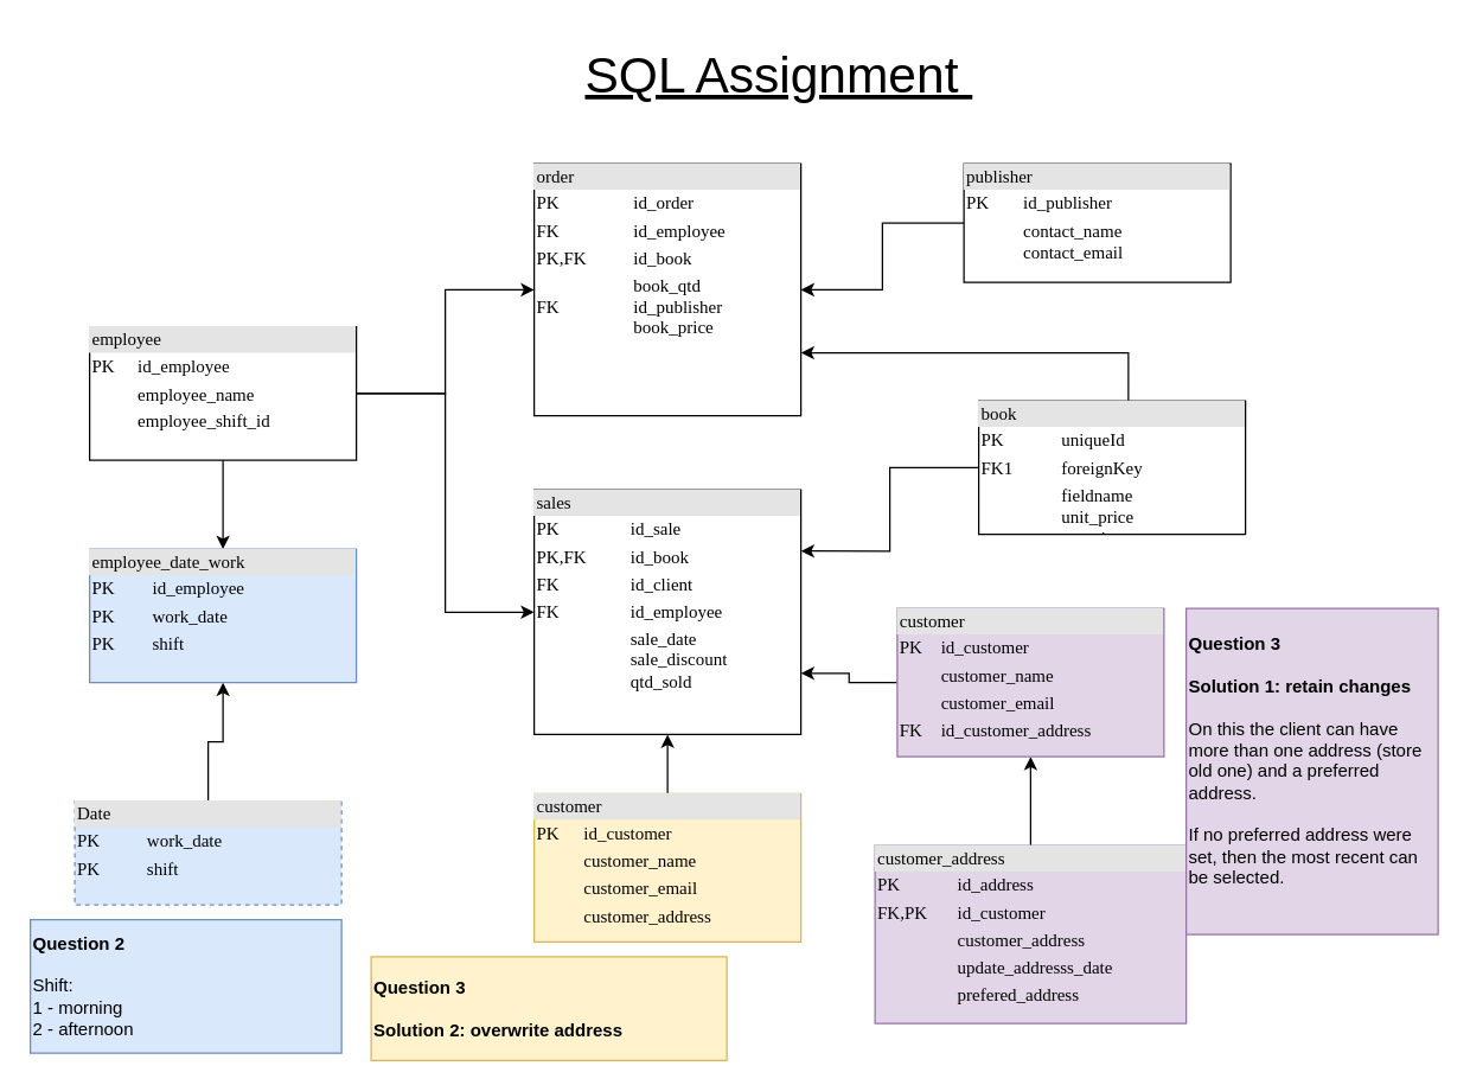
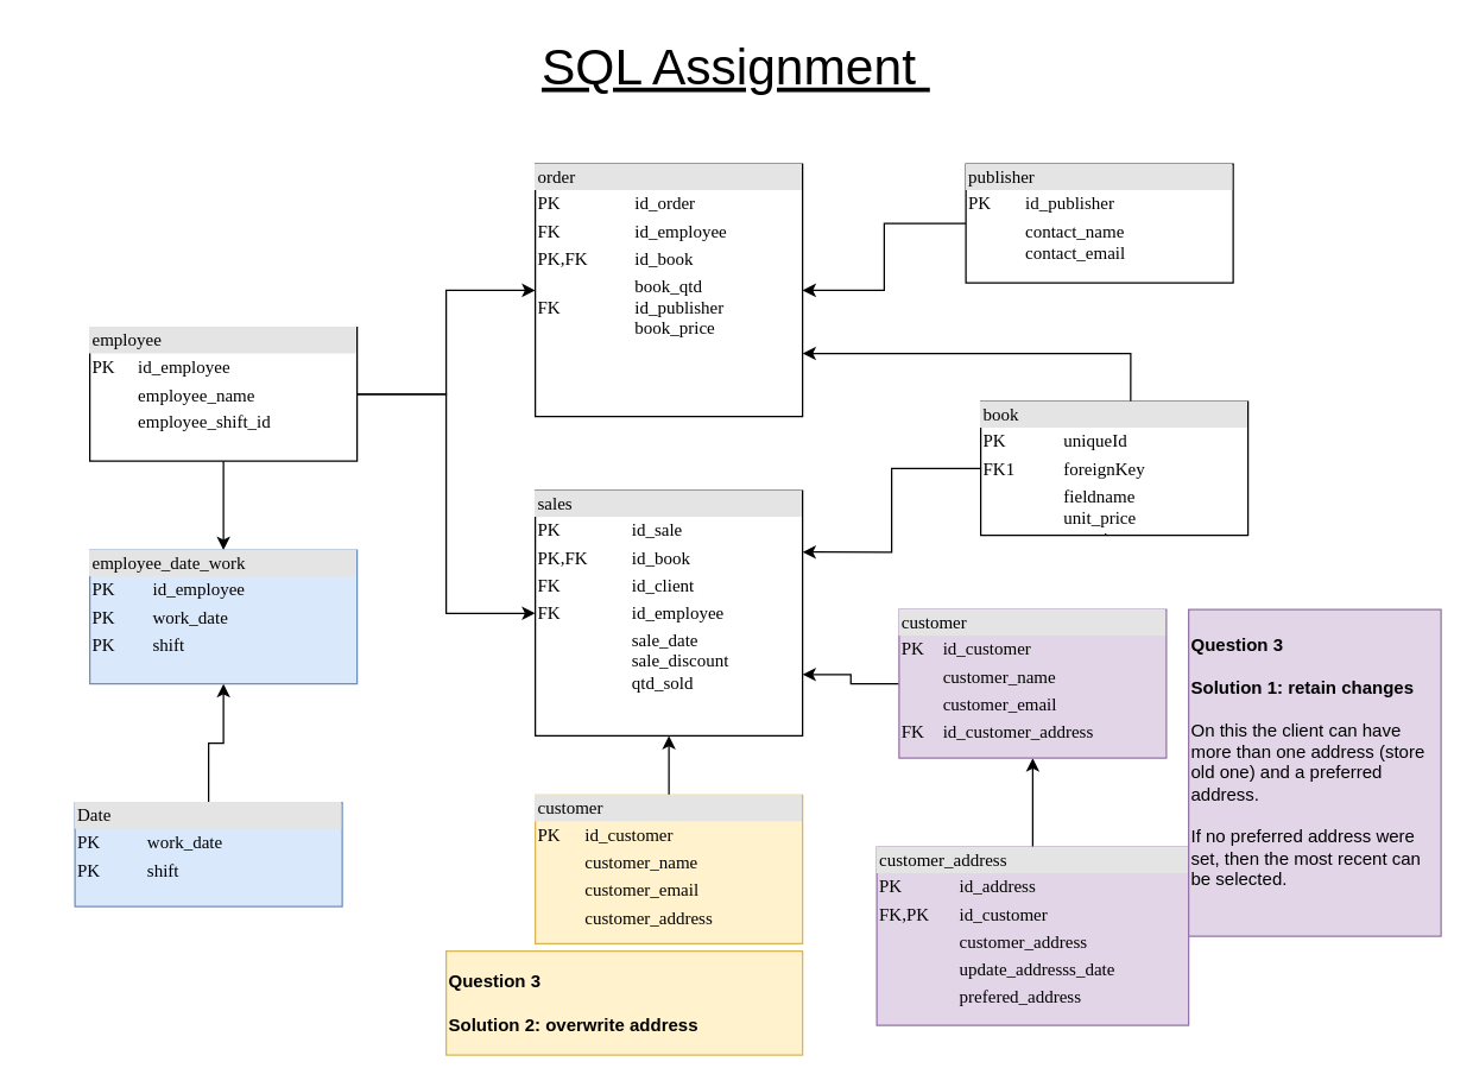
- <mxCell id="25" value="SQL Assignment&amp;nbsp;" style="text;html=1;align=center;verticalAlign=middle;whiteSpace=wrap;rounded=0;fontSize=34;fontStyle=4" vertex="1" parent="1"><mxGeometry x="378" y="25" width="295" height="50" as="geometry" /></mxCell>
+ <mxCell id="25" value="SQL Assignment&amp;nbsp;" style="text;html=1;align=center;verticalAlign=middle;whiteSpace=wrap;rounded=0;fontSize=34;fontStyle=4" vertex="1" parent="1"><mxGeometry x="348" y="20" width="295" height="50" as="geometry" /></mxCell>
- <mxCell id="9" value="&lt;div style=&quot;box-sizing: border-box ; width: 100% ; background: #e4e4e4 ; padding: 2px&quot;&gt;Date&lt;/div&gt;&lt;table style=&quot;width: 100% ; font-size: 1em&quot; cellpadding=&quot;2&quot; cellspacing=&quot;0&quot;&gt;&lt;tbody&gt;&lt;tr&gt;&lt;td&gt;PK&lt;/td&gt;&lt;td&gt;work_date&lt;/td&gt;&lt;/tr&gt;&lt;tr&gt;&lt;td&gt;PK&lt;/td&gt;&lt;td&gt;shift&amp;nbsp;&lt;/td&gt;&lt;/tr&gt;&lt;tr&gt;&lt;td&gt;&lt;br&gt;&lt;/td&gt;&lt;td&gt;&lt;br&gt;&lt;/td&gt;&lt;/tr&gt;&lt;tr&gt;&lt;td&gt;&lt;br&gt;&lt;/td&gt;&lt;td&gt;&lt;br&gt;&lt;/td&gt;&lt;/tr&gt;&lt;/tbody&gt;&lt;/table&gt;" style="verticalAlign=top;align=left;overflow=fill;html=1;rounded=0;shadow=0;comic=0;labelBackgroundColor=none;strokeWidth=1;fontFamily=Verdana;fontSize=12;fillColor=#dae8fc;strokeColor=#6c8ebf;dashed=1;" parent="1" vertex="1"><mxGeometry x="50" y="540" width="180" height="70" as="geometry" /></mxCell>
+ <mxCell id="9" value="&lt;div style=&quot;box-sizing: border-box ; width: 100% ; background: #e4e4e4 ; padding: 2px&quot;&gt;Date&lt;/div&gt;&lt;table style=&quot;width: 100% ; font-size: 1em&quot; cellpadding=&quot;2&quot; cellspacing=&quot;0&quot;&gt;&lt;tbody&gt;&lt;tr&gt;&lt;td&gt;PK&lt;/td&gt;&lt;td&gt;work_date&lt;/td&gt;&lt;/tr&gt;&lt;tr&gt;&lt;td&gt;PK&lt;/td&gt;&lt;td&gt;shift&amp;nbsp;&lt;/td&gt;&lt;/tr&gt;&lt;tr&gt;&lt;td&gt;&lt;br&gt;&lt;/td&gt;&lt;td&gt;&lt;br&gt;&lt;/td&gt;&lt;/tr&gt;&lt;tr&gt;&lt;td&gt;&lt;br&gt;&lt;/td&gt;&lt;td&gt;&lt;br&gt;&lt;/td&gt;&lt;/tr&gt;&lt;/tbody&gt;&lt;/table&gt;" style="verticalAlign=top;align=left;overflow=fill;html=1;rounded=0;shadow=0;comic=0;labelBackgroundColor=none;strokeWidth=1;fontFamily=Verdana;fontSize=12;fillColor=#dae8fc;strokeColor=#6c8ebf;" parent="1" vertex="1"><mxGeometry x="50" y="540" width="180" height="70" as="geometry" /></mxCell>
- <mxCell id="18" value="&lt;b&gt;Question 2&lt;/b&gt;&lt;div&gt;&lt;span style=&quot;background-color: initial;&quot;&gt;&lt;br&gt;&lt;/span&gt;&lt;/div&gt;&lt;div&gt;&lt;span style=&quot;background-color: initial;&quot;&gt;Shift:&lt;/span&gt;&lt;div&gt;&lt;div&gt;1 - morning&lt;/div&gt;&lt;div&gt;2 - afternoon&lt;/div&gt;&lt;/div&gt;&lt;/div&gt;" style="text;html=1;align=left;verticalAlign=middle;whiteSpace=wrap;rounded=0;fillColor=#dae8fc;strokeColor=#6c8ebf;" vertex="1" parent="1"><mxGeometry x="20" y="620" width="210" height="90" as="geometry" /></mxCell>
- <mxCell id="24" value="&lt;b&gt;Question 3&lt;/b&gt;&lt;div&gt;&lt;b&gt;&lt;br&gt;&lt;/b&gt;&lt;div&gt;&lt;b&gt;Solution 2: overwrite address&lt;/b&gt;&lt;/div&gt;&lt;/div&gt;" style="text;html=1;align=left;verticalAlign=middle;whiteSpace=wrap;rounded=0;fillColor=#fff2cc;strokeColor=#d6b656;" vertex="1" parent="1"><mxGeometry x="250" y="645" width="240" height="70" as="geometry" /></mxCell>
+ <mxCell id="24" value="&lt;b&gt;Question 3&lt;/b&gt;&lt;div&gt;&lt;b&gt;&lt;br&gt;&lt;/b&gt;&lt;div&gt;&lt;b&gt;Solution 2: overwrite address&lt;/b&gt;&lt;/div&gt;&lt;/div&gt;" style="text;html=1;align=left;verticalAlign=middle;whiteSpace=wrap;rounded=0;fillColor=#fff2cc;strokeColor=#d6b656;" vertex="1" parent="1"><mxGeometry x="300" y="640" width="240" height="70" as="geometry" /></mxCell>
